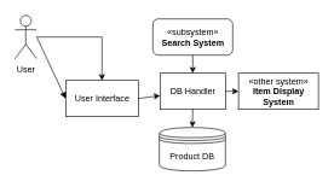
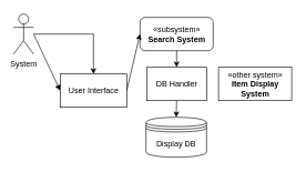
- <mxCell id="5" value="User" style="shape=umlActor;verticalLabelPosition=bottom;labelBackgroundColor=#ffffff;verticalAlign=top;html=1;" vertex="1" parent="1"><mxGeometry x="20" y="20.5" width="30" height="60" as="geometry" /></mxCell>
+ <mxCell id="5" value="System" style="shape=umlActor;verticalLabelPosition=bottom;labelBackgroundColor=#ffffff;verticalAlign=top;html=1;" vertex="1" parent="1"><mxGeometry x="20" y="20.5" width="30" height="60" as="geometry" /></mxCell>
- <mxCell id="13" value="" style="endArrow=classic;html=1;exitX=1;exitY=0.5;exitDx=0;exitDy=0;entryX=0;entryY=0.5;entryDx=0;entryDy=0;" edge="1" parent="1" source="3" target="10"><mxGeometry width="50" height="50" relative="1" as="geometry"><mxPoint x="320" y="125.5" as="sourcePoint" /><mxPoint x="370" y="75.5" as="targetPoint" /></mxGeometry></mxCell>
- <mxCell id="9" value="" style="endArrow=classic;html=1;exitX=1;exitY=0.5;exitDx=0;exitDy=0;" edge="1" parent="1" source="6" target="3"><mxGeometry width="50" height="50" relative="1" as="geometry"><mxPoint x="190" y="25.5" as="sourcePoint" /><mxPoint x="240" y="-24.5" as="targetPoint" /></mxGeometry></mxCell>
+ <mxCell id="9" value="" style="endArrow=classic;html=1;exitX=1;exitY=0.5;exitDx=0;exitDy=0;entryX=0;entryY=0.5;entryDx=0;entryDy=0;" edge="1" parent="1" source="6" target="8"><mxGeometry width="50" height="50" relative="1" as="geometry"><mxPoint x="190" y="25.5" as="sourcePoint" /><mxPoint x="240" y="-24.5" as="targetPoint" /></mxGeometry></mxCell>
- <mxCell id="2" value="Product DB" style="shape=datastore;whiteSpace=wrap;html=1;" vertex="1" parent="1"><mxGeometry x="219" y="175.5" width="91" height="60" as="geometry" /></mxCell>
+ <mxCell id="2" value="Display DB" style="shape=datastore;whiteSpace=wrap;html=1;" vertex="1" parent="1"><mxGeometry x="219" y="175.5" width="91" height="60" as="geometry" /></mxCell>
